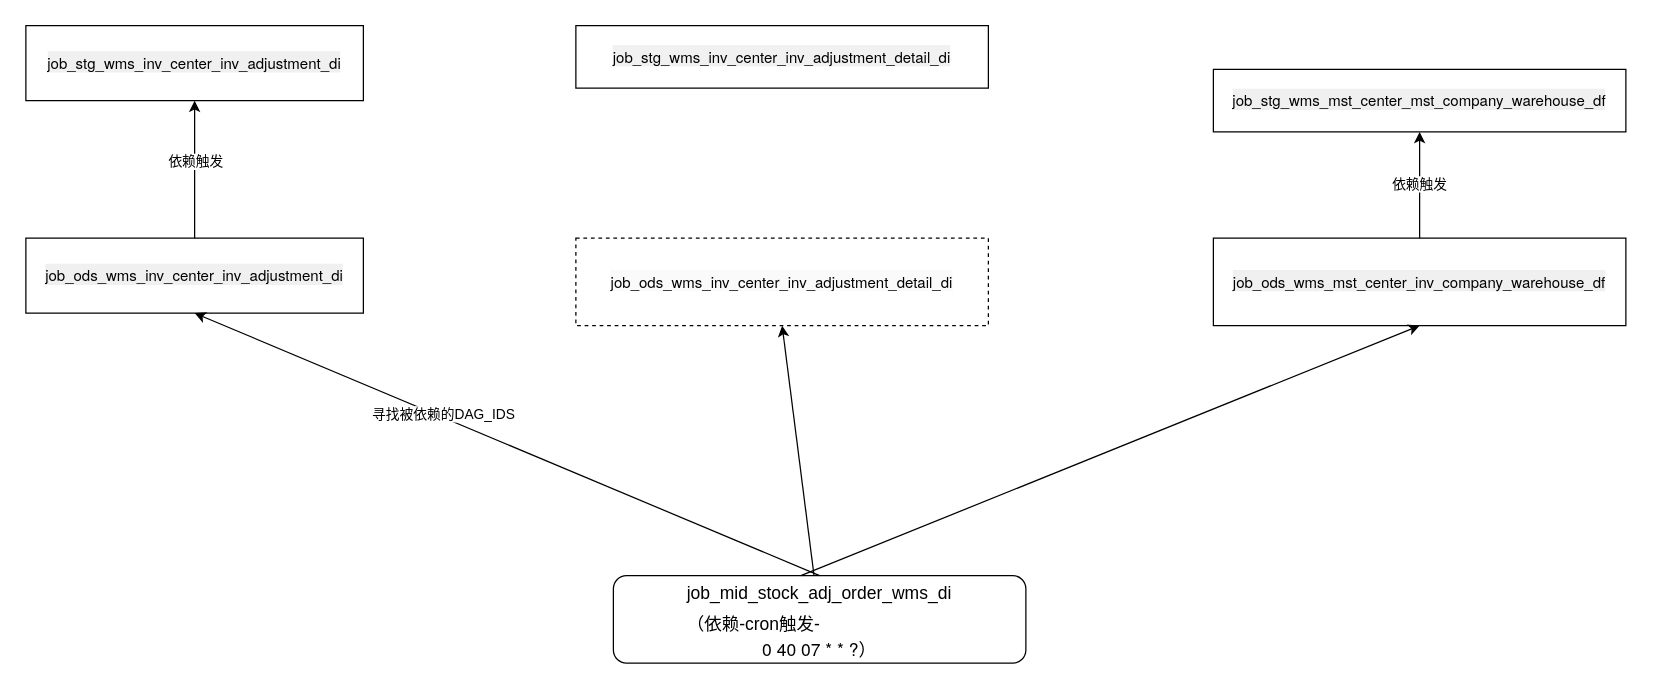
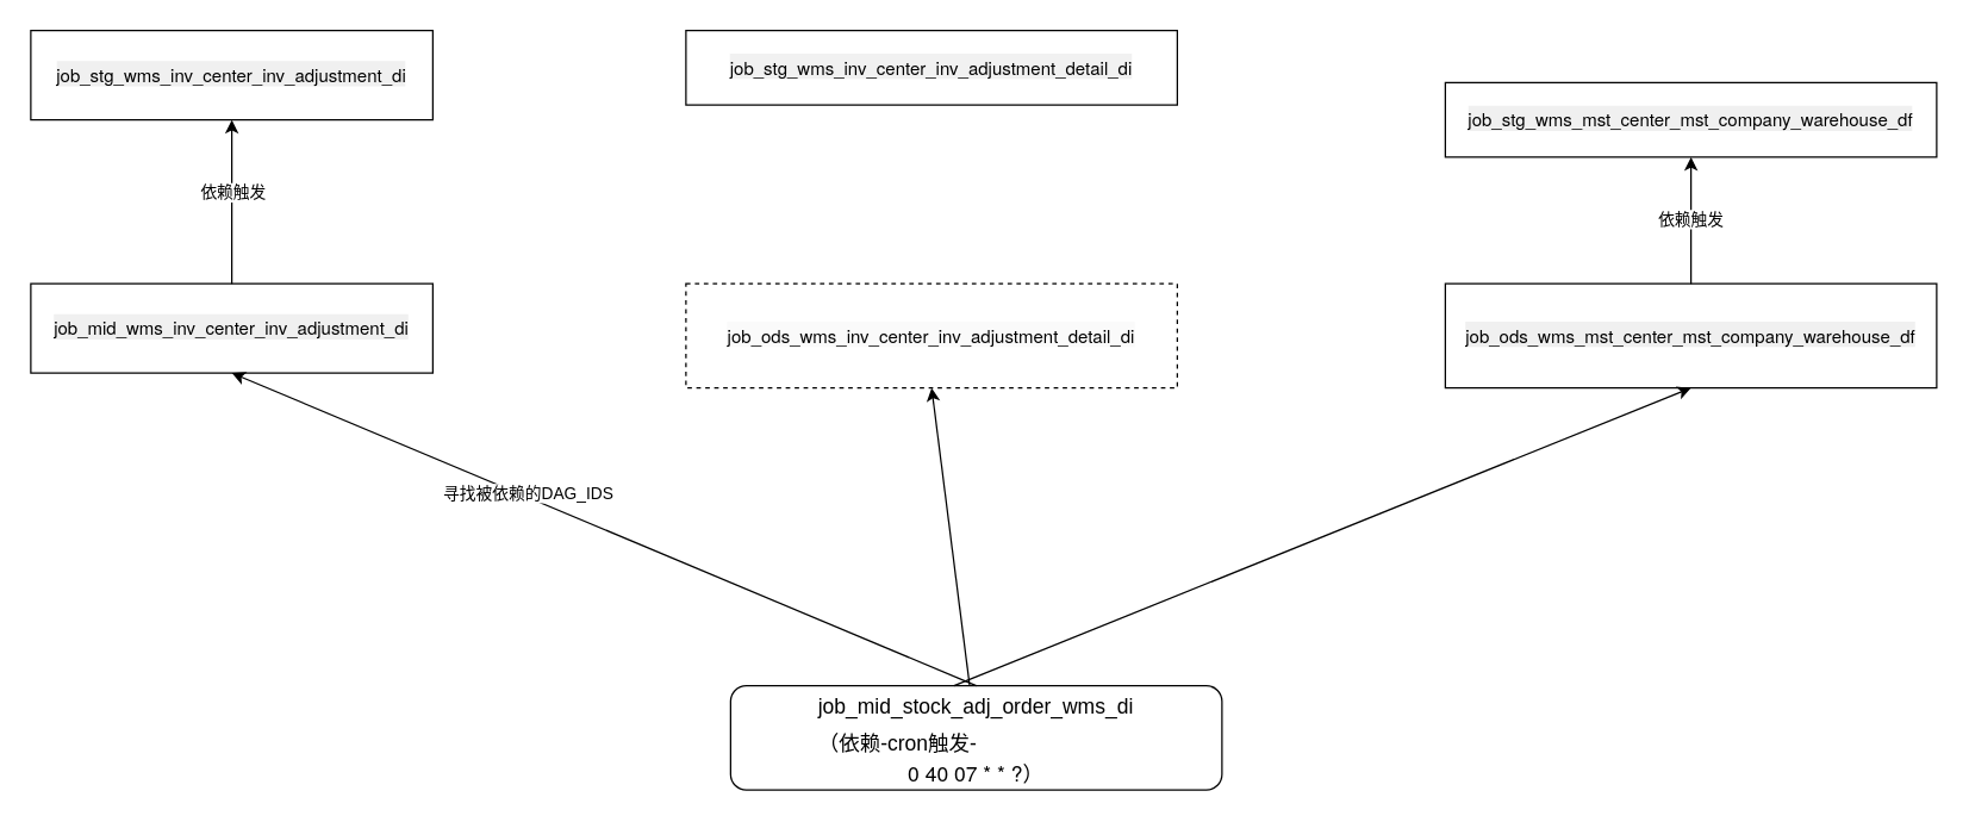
- <mxCell id="3" value="&lt;span style=&quot;font-family: &amp;#34;myriad set pro&amp;#34; , &amp;#34;helvetica neue&amp;#34; , &amp;#34;helvetica&amp;#34; , &amp;#34;arial&amp;#34; , &amp;#34;verdana&amp;#34; , sans-serif ; background-color: rgb(240 , 240 , 240)&quot;&gt;job_ods_wms_inv_center_inv_adjustment_di&lt;/span&gt;" style="rounded=0;whiteSpace=wrap;html=1;" vertex="1" parent="1"><mxGeometry x="20" y="190" width="270" height="60" as="geometry" /></mxCell>
+ <mxCell id="3" value="&lt;span style=&quot;font-family: &amp;#34;myriad set pro&amp;#34; , &amp;#34;helvetica neue&amp;#34; , &amp;#34;helvetica&amp;#34; , &amp;#34;arial&amp;#34; , &amp;#34;verdana&amp;#34; , sans-serif ; background-color: rgb(240 , 240 , 240)&quot;&gt;job_mid_wms_inv_center_inv_adjustment_di&lt;/span&gt;" style="rounded=0;whiteSpace=wrap;html=1;" vertex="1" parent="1"><mxGeometry x="20" y="190" width="270" height="60" as="geometry" /></mxCell>
- <mxCell id="5" value="&lt;span style=&quot;font-family: &amp;#34;myriad set pro&amp;#34; , &amp;#34;helvetica neue&amp;#34; , &amp;#34;helvetica&amp;#34; , &amp;#34;arial&amp;#34; , &amp;#34;verdana&amp;#34; , sans-serif ; background-color: rgb(240 , 240 , 240)&quot;&gt;job_ods_wms_mst_center_inv_company_warehouse_df&lt;/span&gt;" style="rounded=0;whiteSpace=wrap;html=1;" vertex="1" parent="1"><mxGeometry x="970" y="190" width="330" height="70" as="geometry" /></mxCell>
+ <mxCell id="5" value="&lt;span style=&quot;font-family: &amp;#34;myriad set pro&amp;#34; , &amp;#34;helvetica neue&amp;#34; , &amp;#34;helvetica&amp;#34; , &amp;#34;arial&amp;#34; , &amp;#34;verdana&amp;#34; , sans-serif ; background-color: rgb(240 , 240 , 240)&quot;&gt;job_ods_wms_mst_center_mst_company_warehouse_df&lt;/span&gt;" style="rounded=0;whiteSpace=wrap;html=1;" vertex="1" parent="1"><mxGeometry x="970" y="190" width="330" height="70" as="geometry" /></mxCell>
